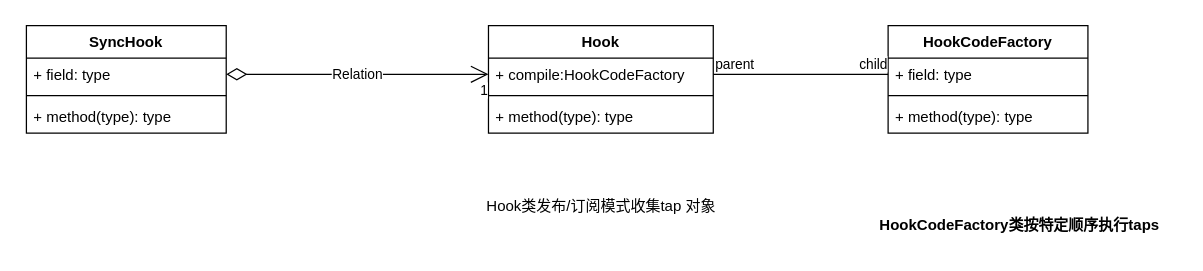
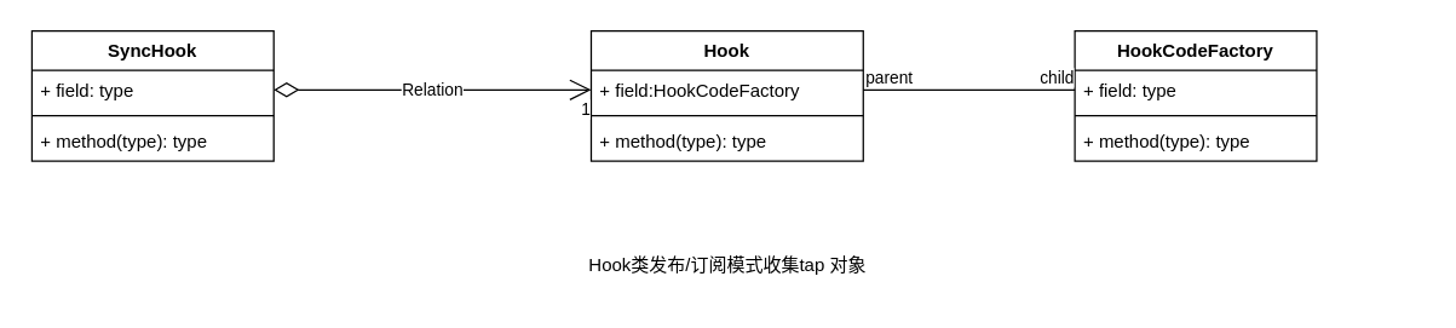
- <mxCell id="3" value="+ compile:HookCodeFactory" style="text;strokeColor=none;fillColor=none;align=left;verticalAlign=top;spacingLeft=4;spacingRight=4;overflow=hidden;rotatable=0;points=[[0,0.5],[1,0.5]];portConstraint=eastwest;" vertex="1" parent="2"><mxGeometry y="26" width="180" height="26" as="geometry" /></mxCell>
+ <mxCell id="3" value="+ field:HookCodeFactory" style="text;strokeColor=none;fillColor=none;align=left;verticalAlign=top;spacingLeft=4;spacingRight=4;overflow=hidden;rotatable=0;points=[[0,0.5],[1,0.5]];portConstraint=eastwest;" vertex="1" parent="2"><mxGeometry y="26" width="180" height="26" as="geometry" /></mxCell>
- <mxCell id="19" value="Hook类发布/订阅模式收集tap 对象" style="text;html=1;align=center;verticalAlign=middle;resizable=0;points=[];autosize=1;strokeColor=none;fillColor=none;" vertex="1" parent="1"><mxGeometry x="375" y="150" width="210" height="30" as="geometry" /></mxCell>
+ <mxCell id="19" value="Hook类发布/订阅模式收集tap 对象" style="text;html=1;align=center;verticalAlign=middle;resizable=0;points=[];autosize=1;strokeColor=none;fillColor=none;" vertex="1" parent="1"><mxGeometry x="375" y="160" width="210" height="30" as="geometry" /></mxCell>
- <mxCell id="20" value="&lt;span style=&quot;font-weight: 700;&quot;&gt;HookCodeFactory类按特定顺序执行taps&lt;/span&gt;" style="text;html=1;align=center;verticalAlign=middle;resizable=0;points=[];autosize=1;strokeColor=none;fillColor=none;" vertex="1" parent="1"><mxGeometry x="690" y="165" width="250" height="30" as="geometry" /></mxCell>
